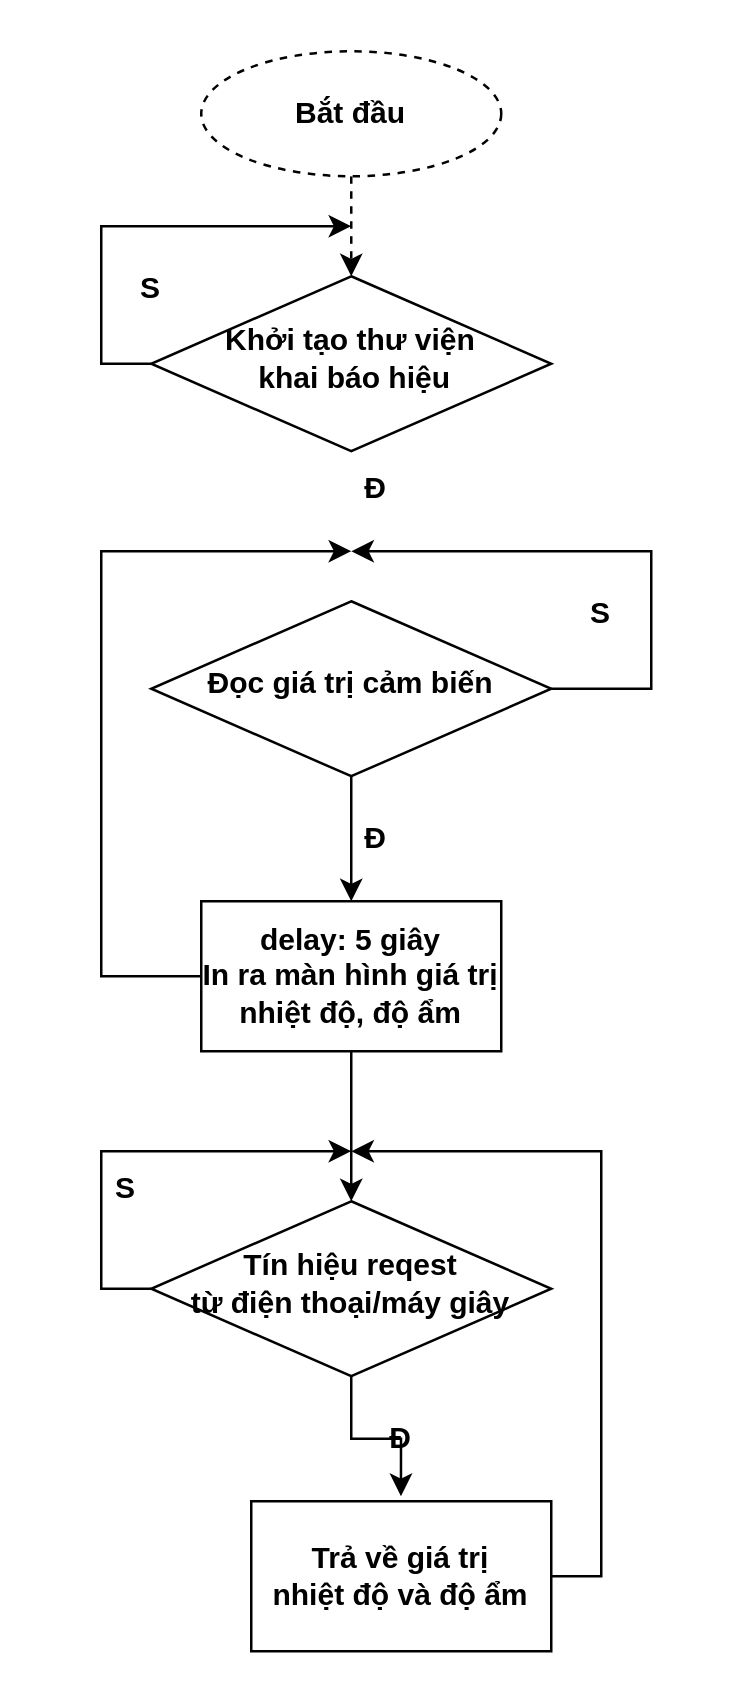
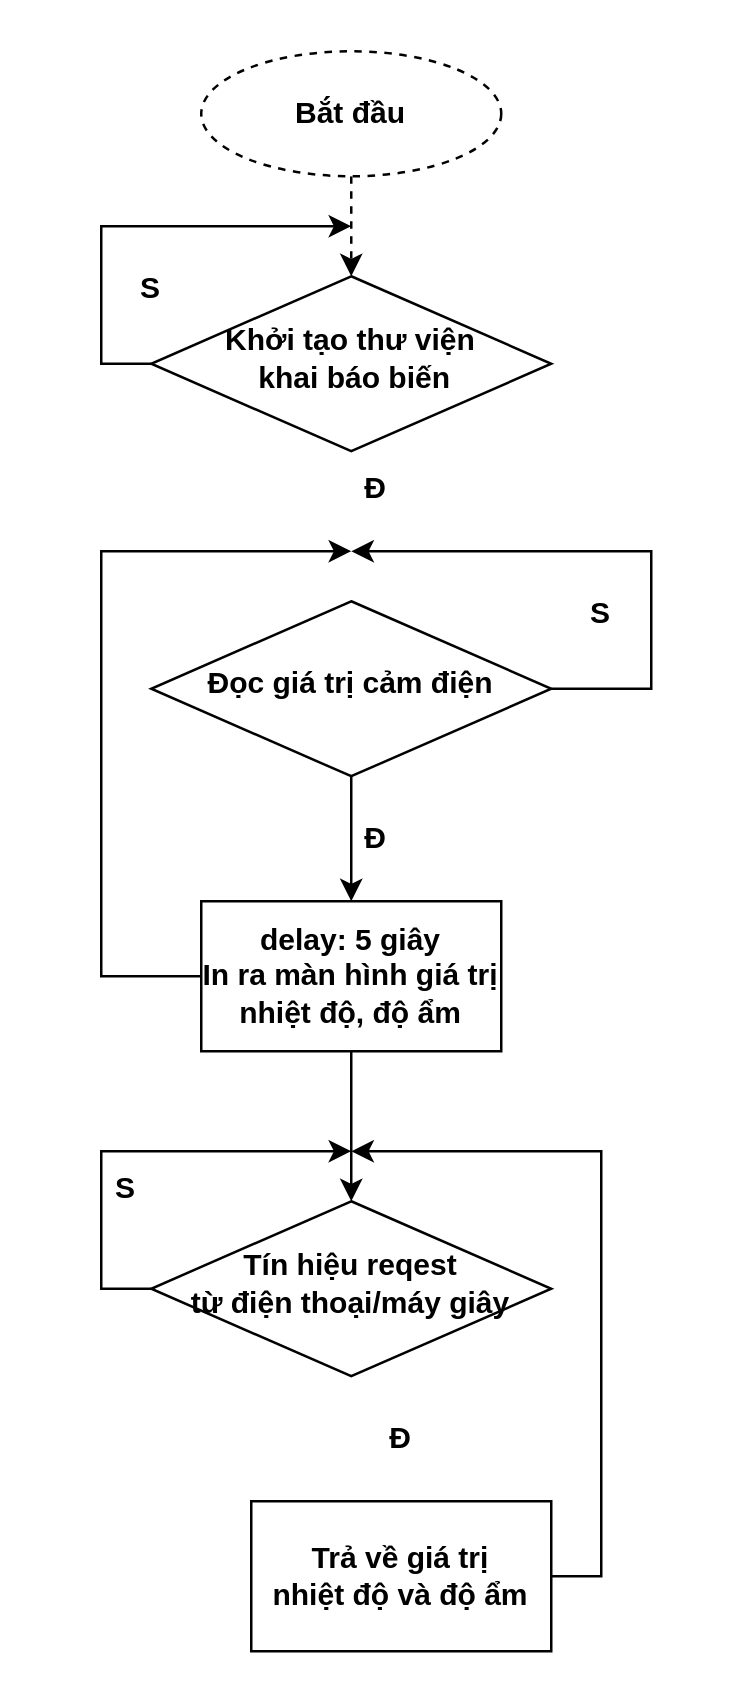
- <mxCell id="3" value="Khởi tạo thư viện&lt;br&gt;&amp;nbsp;khai báo hiệu" style="rhombus;whiteSpace=wrap;html=1;shadow=0;fontFamily=Helvetica;fontSize=12;align=center;strokeWidth=1;spacing=6;spacingTop=-4;fontStyle=1" parent="1" vertex="1"><mxGeometry x="60" y="110" width="160" height="70" as="geometry" /></mxCell>
+ <mxCell id="3" value="Khởi tạo thư viện&lt;br&gt;&amp;nbsp;khai báo biến" style="rhombus;whiteSpace=wrap;html=1;shadow=0;fontFamily=Helvetica;fontSize=12;align=center;strokeWidth=1;spacing=6;spacingTop=-4;fontStyle=1" parent="1" vertex="1"><mxGeometry x="60" y="110" width="160" height="70" as="geometry" /></mxCell>
- <mxCell id="16" value="Đọc giá trị cảm biến" style="rhombus;whiteSpace=wrap;html=1;shadow=0;fontFamily=Helvetica;fontSize=12;align=center;strokeWidth=1;spacing=6;spacingTop=-4;fontStyle=1" parent="1" vertex="1"><mxGeometry x="60" y="240" width="160" height="70" as="geometry" /></mxCell>
+ <mxCell id="16" value="Đọc giá trị cảm điện" style="rhombus;whiteSpace=wrap;html=1;shadow=0;fontFamily=Helvetica;fontSize=12;align=center;strokeWidth=1;spacing=6;spacingTop=-4;fontStyle=1" parent="1" vertex="1"><mxGeometry x="60" y="240" width="160" height="70" as="geometry" /></mxCell>
- <mxCell id="5" style="edgeStyle=orthogonalEdgeStyle;rounded=0;orthogonalLoop=1;jettySize=auto;html=1;entryX=0.499;entryY=-0.034;entryDx=0;entryDy=0;entryPerimeter=0;fontStyle=1" edge="1" parent="1" source="6" target="8"><mxGeometry relative="1" as="geometry" /></mxCell>
